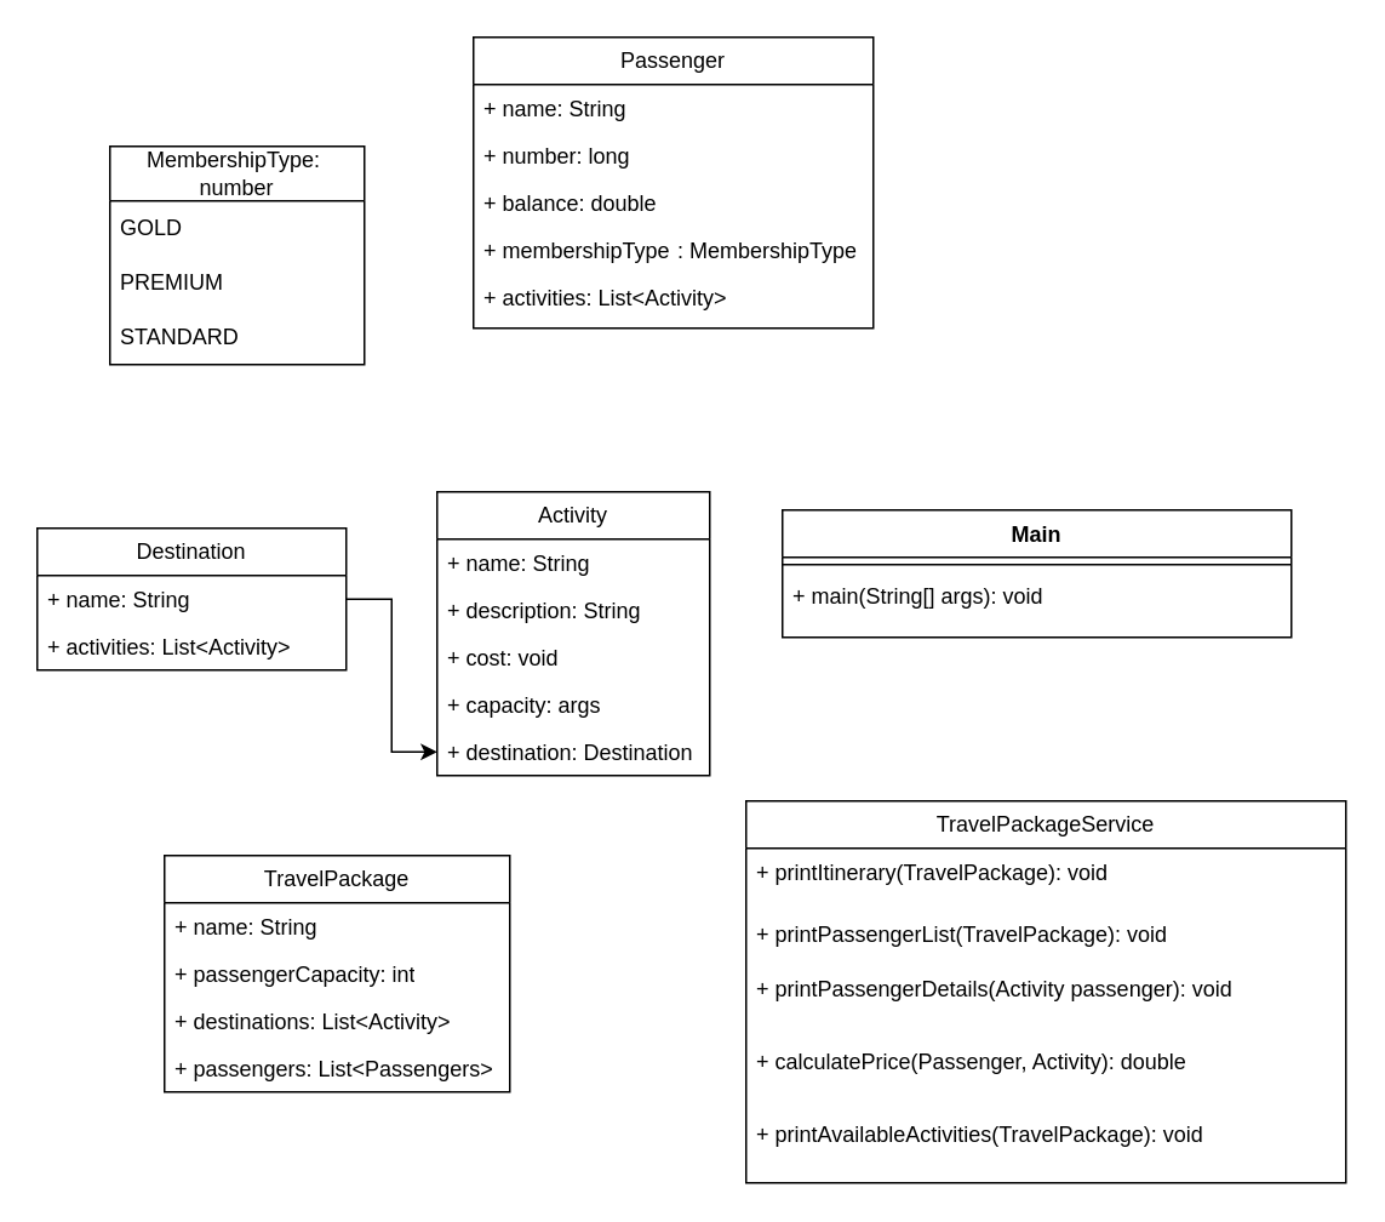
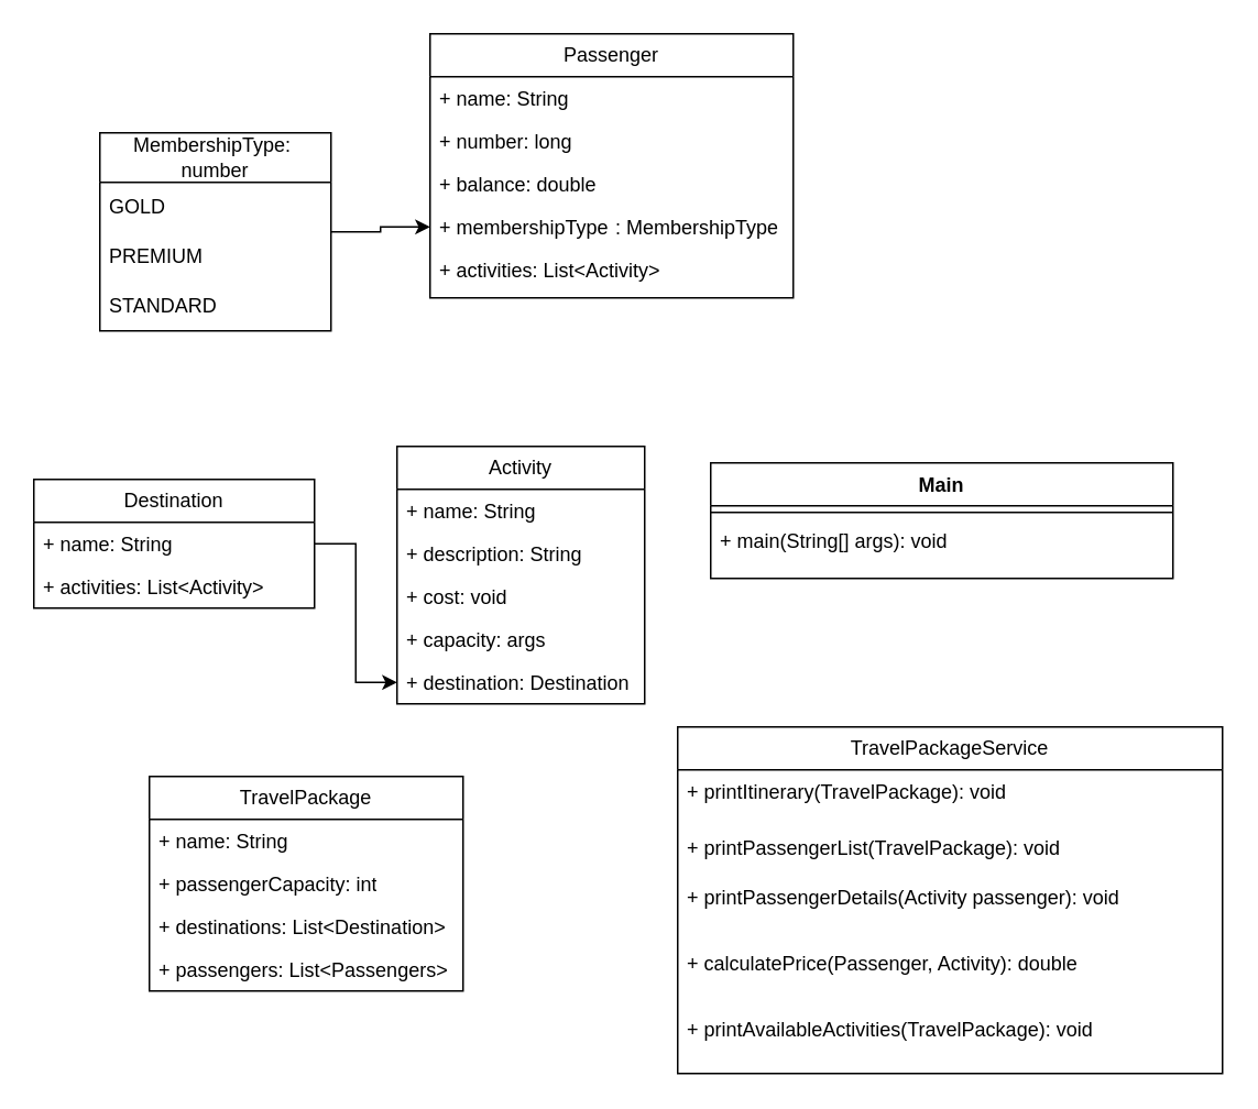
+ <mxCell id="8" style="edgeStyle=orthogonalEdgeStyle;rounded=0;orthogonalLoop=1;jettySize=auto;html=1;entryX=0;entryY=0.5;entryDx=0;entryDy=0;" parent="1" source="9" target="6" edge="1"><mxGeometry relative="1" as="geometry" /></mxCell>
- <mxCell id="25" value="+ destinations: List&amp;lt;Activity&amp;gt;" style="text;strokeColor=none;fillColor=none;align=left;verticalAlign=top;spacingLeft=4;spacingRight=4;overflow=hidden;rotatable=0;points=[[0,0.5],[1,0.5]];portConstraint=eastwest;whiteSpace=wrap;html=1;" parent="22" vertex="1"><mxGeometry y="78" width="190" height="26" as="geometry" /></mxCell>
+ <mxCell id="25" value="+ destinations: List&amp;lt;Destination&amp;gt;" style="text;strokeColor=none;fillColor=none;align=left;verticalAlign=top;spacingLeft=4;spacingRight=4;overflow=hidden;rotatable=0;points=[[0,0.5],[1,0.5]];portConstraint=eastwest;whiteSpace=wrap;html=1;" parent="22" vertex="1"><mxGeometry y="78" width="190" height="26" as="geometry" /></mxCell>
